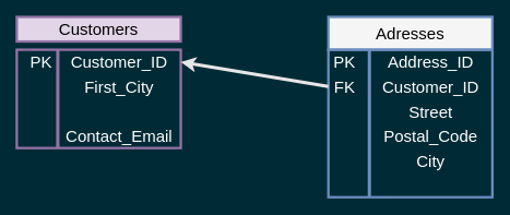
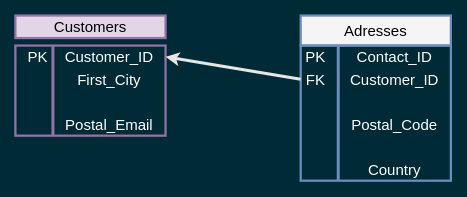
- <mxCell id="12" value="Address_ID" style="text;html=1;strokeColor=none;fillColor=none;align=center;verticalAlign=middle;whiteSpace=wrap;rounded=0;strokeWidth=6;fontSize=20;fontColor=#FFFFFF;" vertex="1" parent="1"><mxGeometry x="450" y="60" width="150" height="30" as="geometry" /></mxCell>
+ <mxCell id="12" value="Contact_ID" style="text;html=1;strokeColor=none;fillColor=none;align=center;verticalAlign=middle;whiteSpace=wrap;rounded=0;strokeWidth=6;fontSize=20;fontColor=#FFFFFF;" vertex="1" parent="1"><mxGeometry x="450" y="60" width="150" height="30" as="geometry" /></mxCell>
- <mxCell id="14" value="Street" style="text;html=1;strokeColor=none;fillColor=none;align=center;verticalAlign=middle;whiteSpace=wrap;rounded=0;strokeWidth=6;fontSize=20;fontColor=#FFFFFF;" vertex="1" parent="1"><mxGeometry x="450" y="120" width="150" height="30" as="geometry" /></mxCell>
- <mxCell id="7" value="Contact_Email" style="text;html=1;strokeColor=none;fillColor=none;align=center;verticalAlign=middle;whiteSpace=wrap;rounded=0;strokeWidth=6;fontSize=20;fontColor=#FFFFFF;" vertex="1" parent="1"><mxGeometry x="70" y="150" width="150" height="30" as="geometry" /></mxCell>
+ <mxCell id="7" value="Postal_Email" style="text;html=1;strokeColor=none;fillColor=none;align=center;verticalAlign=middle;whiteSpace=wrap;rounded=0;strokeWidth=6;fontSize=20;fontColor=#FFFFFF;" vertex="1" parent="1"><mxGeometry x="70" y="150" width="150" height="30" as="geometry" /></mxCell>
- <mxCell id="19" value="City" style="text;html=1;strokeColor=none;fillColor=none;align=center;verticalAlign=middle;whiteSpace=wrap;rounded=0;strokeWidth=6;fontSize=20;fontColor=#FFFFFF;" vertex="1" parent="1"><mxGeometry x="450" y="180" width="150" height="30" as="geometry" /></mxCell>
+ <mxCell id="20" value="Country" style="text;html=1;strokeColor=none;fillColor=none;align=center;verticalAlign=middle;whiteSpace=wrap;rounded=0;strokeWidth=6;fontSize=20;fontColor=#FFFFFF;" vertex="1" parent="1"><mxGeometry x="450" y="210" width="150" height="30" as="geometry" /></mxCell>
